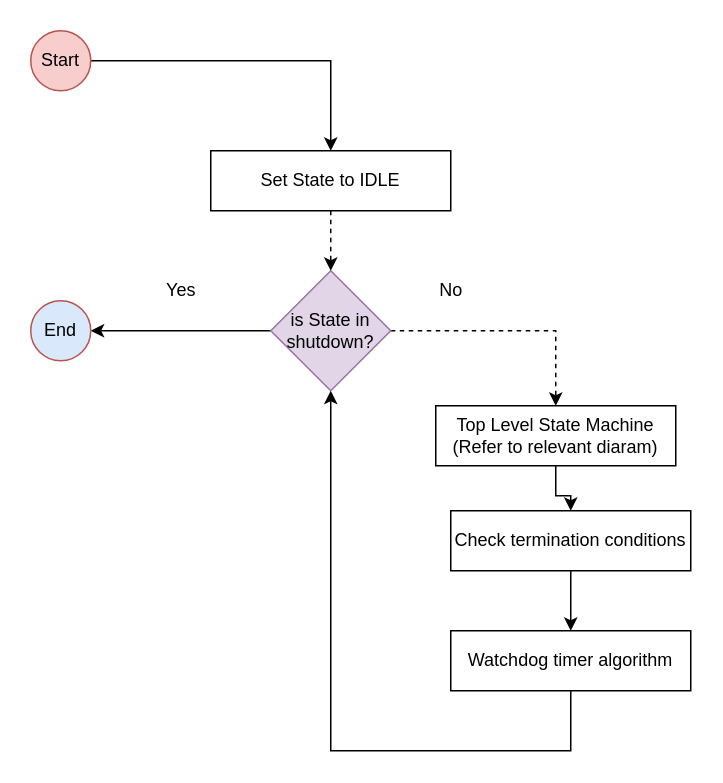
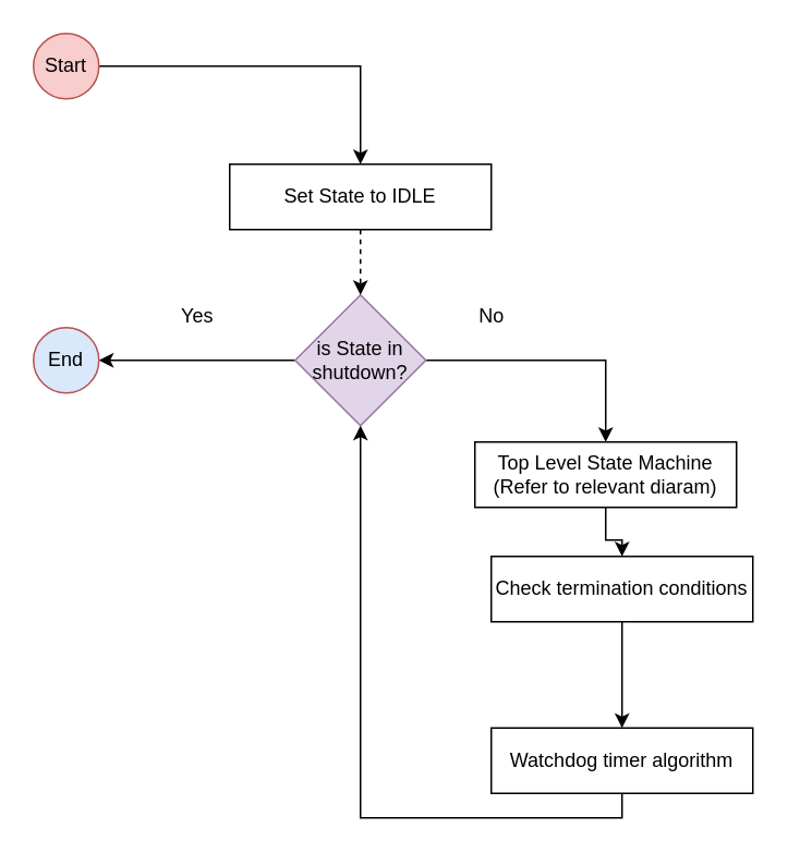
- <mxCell id="4" style="edgeStyle=orthogonalEdgeStyle;rounded=0;orthogonalLoop=1;jettySize=auto;html=1;entryX=0.5;entryY=0;entryDx=0;entryDy=0;dashed=1;" edge="1" parent="1" source="6" target="8"><mxGeometry relative="1" as="geometry" /></mxCell>
+ <mxCell id="4" style="edgeStyle=orthogonalEdgeStyle;rounded=0;orthogonalLoop=1;jettySize=auto;html=1;entryX=0.5;entryY=0;entryDx=0;entryDy=0;" edge="1" parent="1" source="6" target="8"><mxGeometry relative="1" as="geometry" /></mxCell>
- <mxCell id="17" value="Watchdog timer algorithm" style="rounded=0;whiteSpace=wrap;html=1;" vertex="1" parent="1"><mxGeometry x="300" y="420" width="160" height="40" as="geometry" /></mxCell>
+ <mxCell id="17" value="Watchdog timer algorithm" style="rounded=0;whiteSpace=wrap;html=1;" vertex="1" parent="1"><mxGeometry x="300" y="445" width="160" height="40" as="geometry" /></mxCell>
